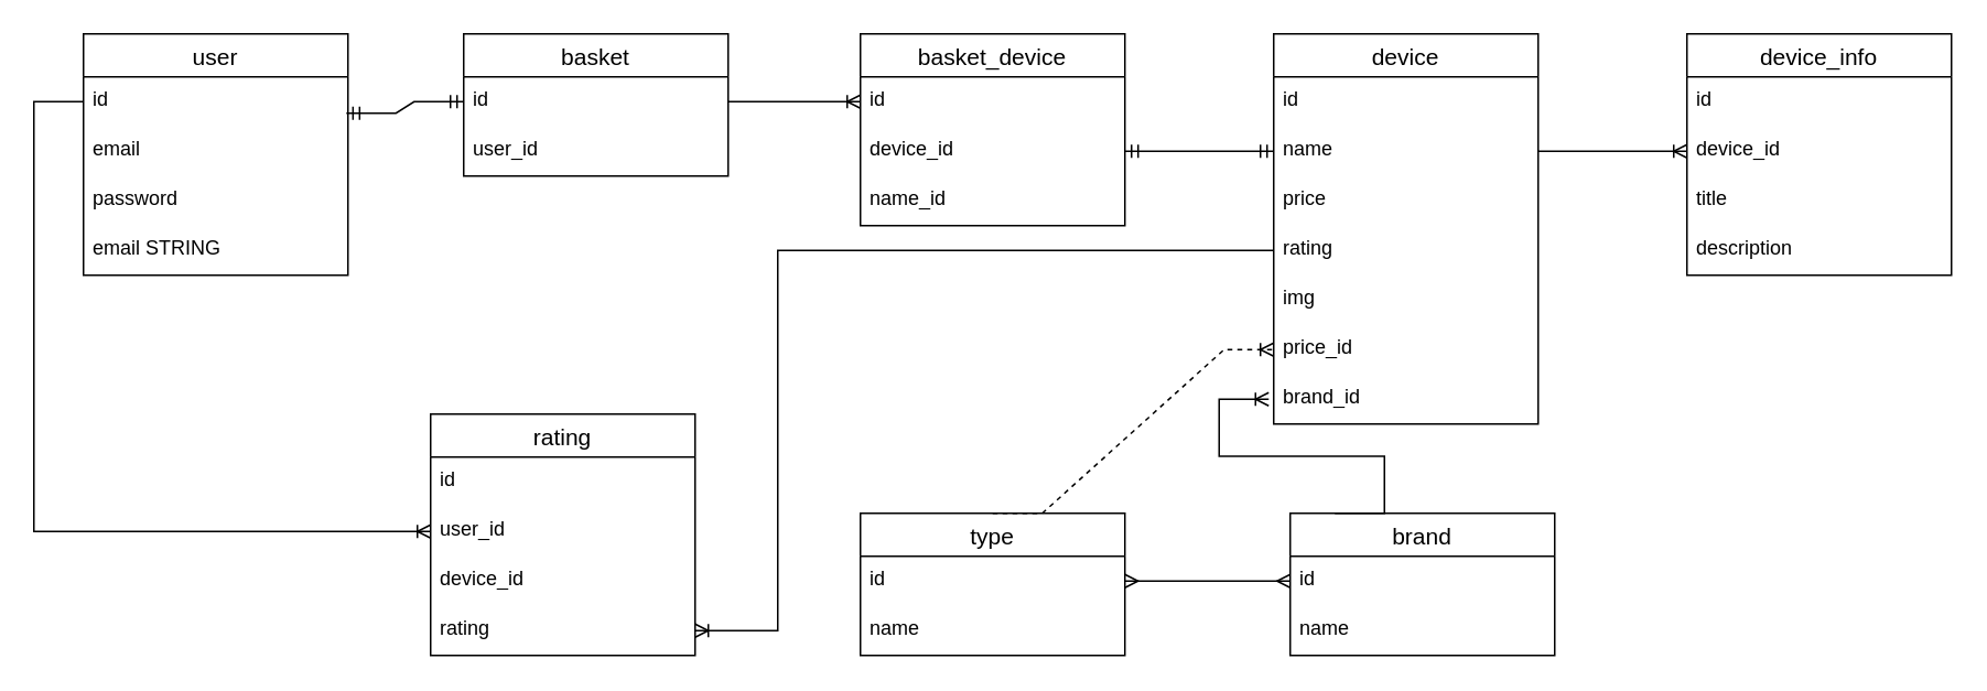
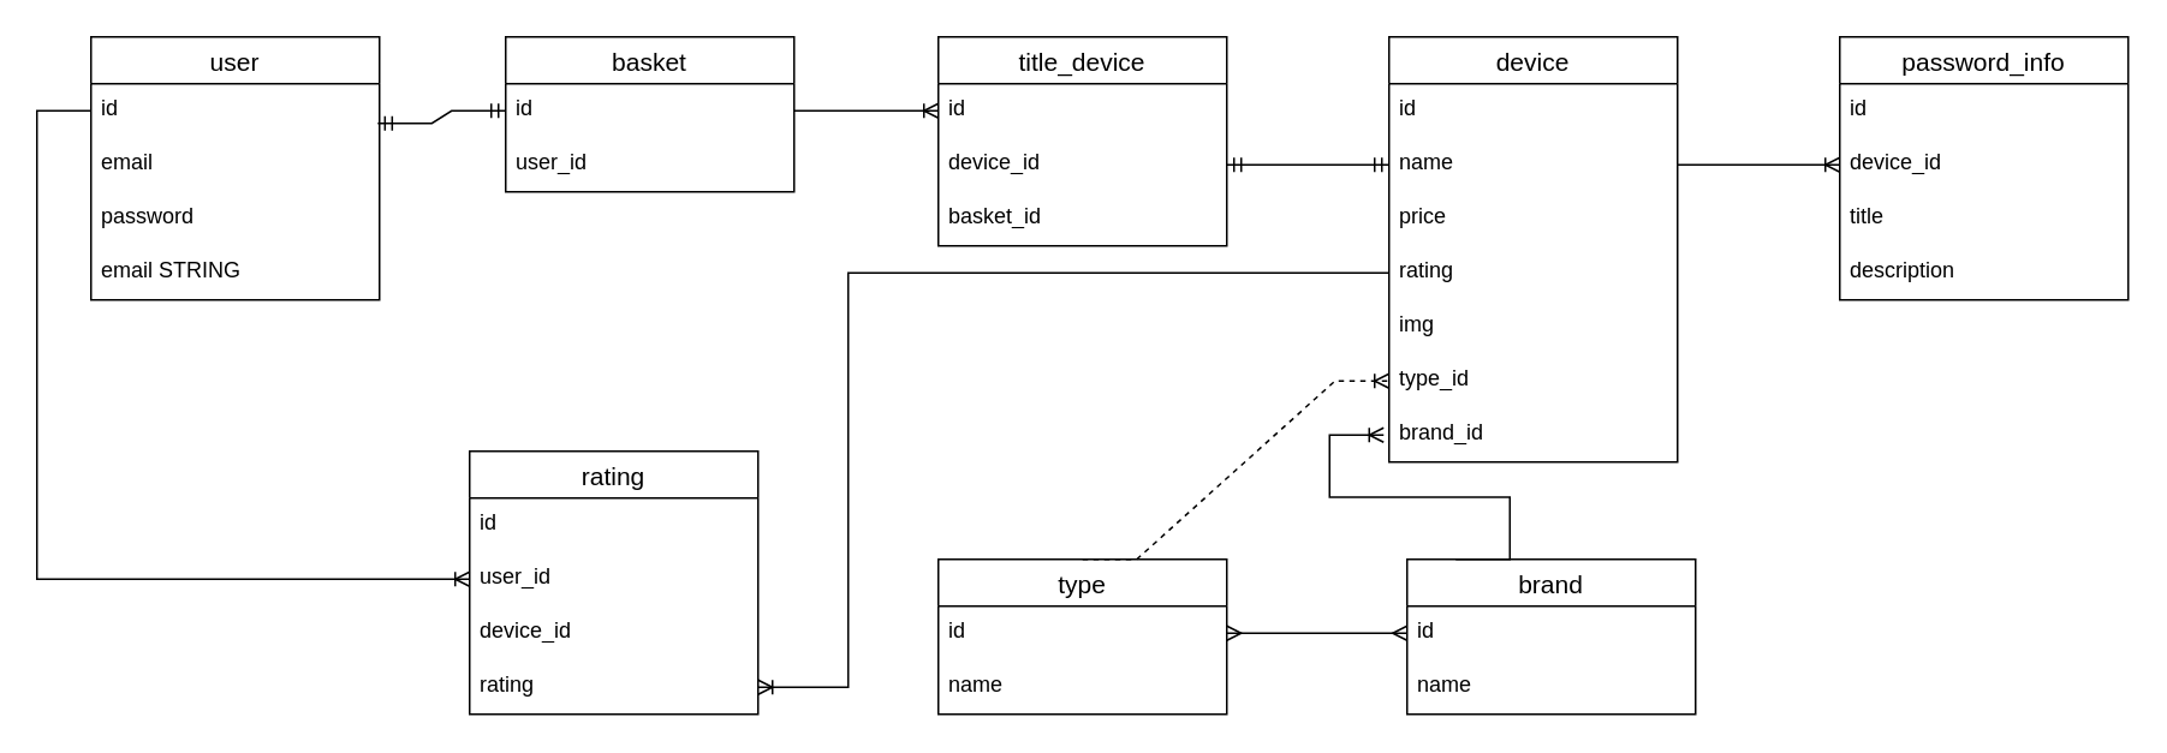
- <mxCell id="34" value="basket_device" style="swimlane;fontStyle=0;childLayout=stackLayout;horizontal=1;startSize=26;horizontalStack=0;resizeParent=1;resizeParentMax=0;resizeLast=0;collapsible=1;marginBottom=0;align=center;fontSize=14;" vertex="1" parent="1"><mxGeometry x="520" y="20" width="160" height="116" as="geometry" /></mxCell>
+ <mxCell id="34" value="title_device" style="swimlane;fontStyle=0;childLayout=stackLayout;horizontal=1;startSize=26;horizontalStack=0;resizeParent=1;resizeParentMax=0;resizeLast=0;collapsible=1;marginBottom=0;align=center;fontSize=14;" vertex="1" parent="1"><mxGeometry x="520" y="20" width="160" height="116" as="geometry" /></mxCell>
- <mxCell id="28" value="device_info" style="swimlane;fontStyle=0;childLayout=stackLayout;horizontal=1;startSize=26;horizontalStack=0;resizeParent=1;resizeParentMax=0;resizeLast=0;collapsible=1;marginBottom=0;align=center;fontSize=14;" vertex="1" parent="1"><mxGeometry x="1020" y="20" width="160" height="146" as="geometry" /></mxCell>
+ <mxCell id="28" value="password_info" style="swimlane;fontStyle=0;childLayout=stackLayout;horizontal=1;startSize=26;horizontalStack=0;resizeParent=1;resizeParentMax=0;resizeLast=0;collapsible=1;marginBottom=0;align=center;fontSize=14;" vertex="1" parent="1"><mxGeometry x="1020" y="20" width="160" height="146" as="geometry" /></mxCell>
- <mxCell id="37" value="name_id" style="text;strokeColor=none;fillColor=none;spacingLeft=4;spacingRight=4;overflow=hidden;rotatable=0;points=[[0,0.5],[1,0.5]];portConstraint=eastwest;fontSize=12;whiteSpace=wrap;html=1;" vertex="1" parent="34"><mxGeometry y="86" width="160" height="30" as="geometry" /></mxCell>
+ <mxCell id="37" value="basket_id" style="text;strokeColor=none;fillColor=none;spacingLeft=4;spacingRight=4;overflow=hidden;rotatable=0;points=[[0,0.5],[1,0.5]];portConstraint=eastwest;fontSize=12;whiteSpace=wrap;html=1;" vertex="1" parent="34"><mxGeometry y="86" width="160" height="30" as="geometry" /></mxCell>
- <mxCell id="17" value="price_id" style="text;strokeColor=none;fillColor=none;spacingLeft=4;spacingRight=4;overflow=hidden;rotatable=0;points=[[0,0.5],[1,0.5]];portConstraint=eastwest;fontSize=12;whiteSpace=wrap;html=1;" vertex="1" parent="11"><mxGeometry y="176" width="160" height="30" as="geometry" /></mxCell>
+ <mxCell id="17" value="type_id" style="text;strokeColor=none;fillColor=none;spacingLeft=4;spacingRight=4;overflow=hidden;rotatable=0;points=[[0,0.5],[1,0.5]];portConstraint=eastwest;fontSize=12;whiteSpace=wrap;html=1;" vertex="1" parent="11"><mxGeometry y="176" width="160" height="30" as="geometry" /></mxCell>
